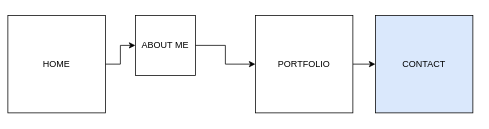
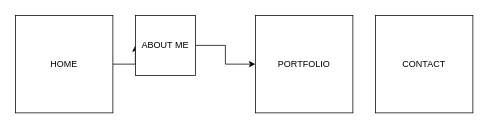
- <mxCell id="3" value="HOME" style="whiteSpace=wrap;html=1;aspect=fixed;" vertex="1" parent="1"><mxGeometry x="10" y="20" width="130" height="130" as="geometry" /></mxCell>
+ <mxCell id="3" value="HOME" style="whiteSpace=wrap;html=1;aspect=fixed;" vertex="1" parent="1"><mxGeometry x="20" y="20" width="130" height="130" as="geometry" /></mxCell>
- <mxCell id="6" style="edgeStyle=orthogonalEdgeStyle;rounded=0;orthogonalLoop=1;jettySize=auto;html=1;exitX=1;exitY=0.5;exitDx=0;exitDy=0;entryX=0;entryY=0.5;entryDx=0;entryDy=0;" edge="1" parent="1" source="7" target="8"><mxGeometry relative="1" as="geometry" /></mxCell>
- <mxCell id="8" value="CONTACT" style="whiteSpace=wrap;html=1;aspect=fixed;fillColor=#dae8fc;" vertex="1" parent="1"><mxGeometry x="500" y="20" width="130" height="130" as="geometry" /></mxCell>
+ <mxCell id="8" value="CONTACT" style="whiteSpace=wrap;html=1;aspect=fixed;" vertex="1" parent="1"><mxGeometry x="500" y="20" width="130" height="130" as="geometry" /></mxCell>
